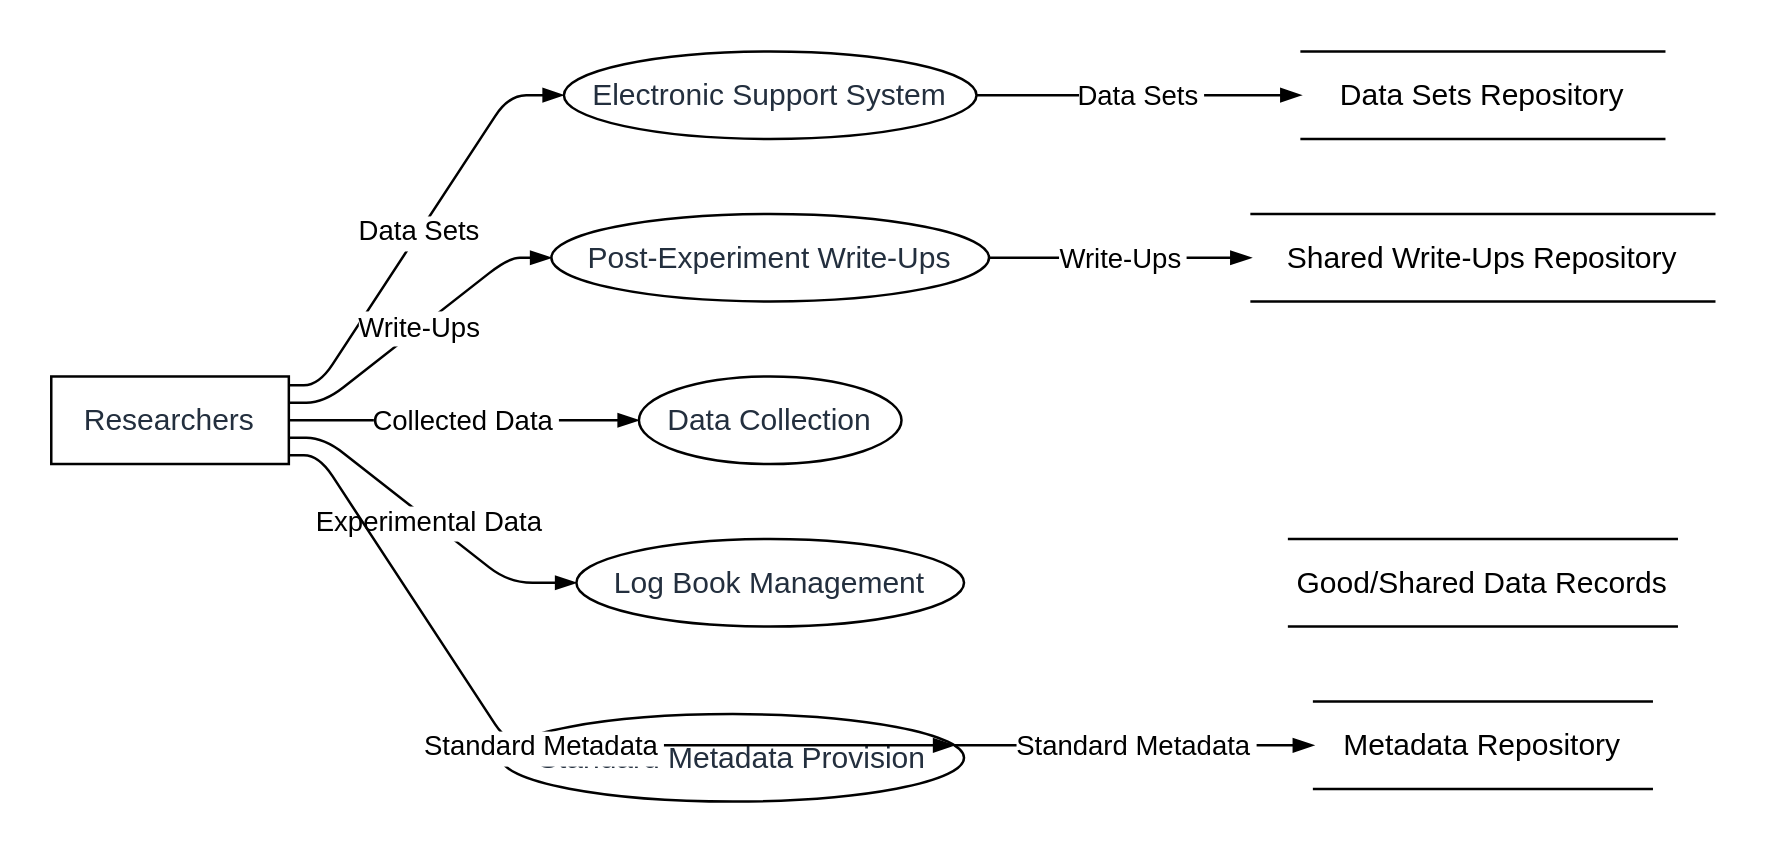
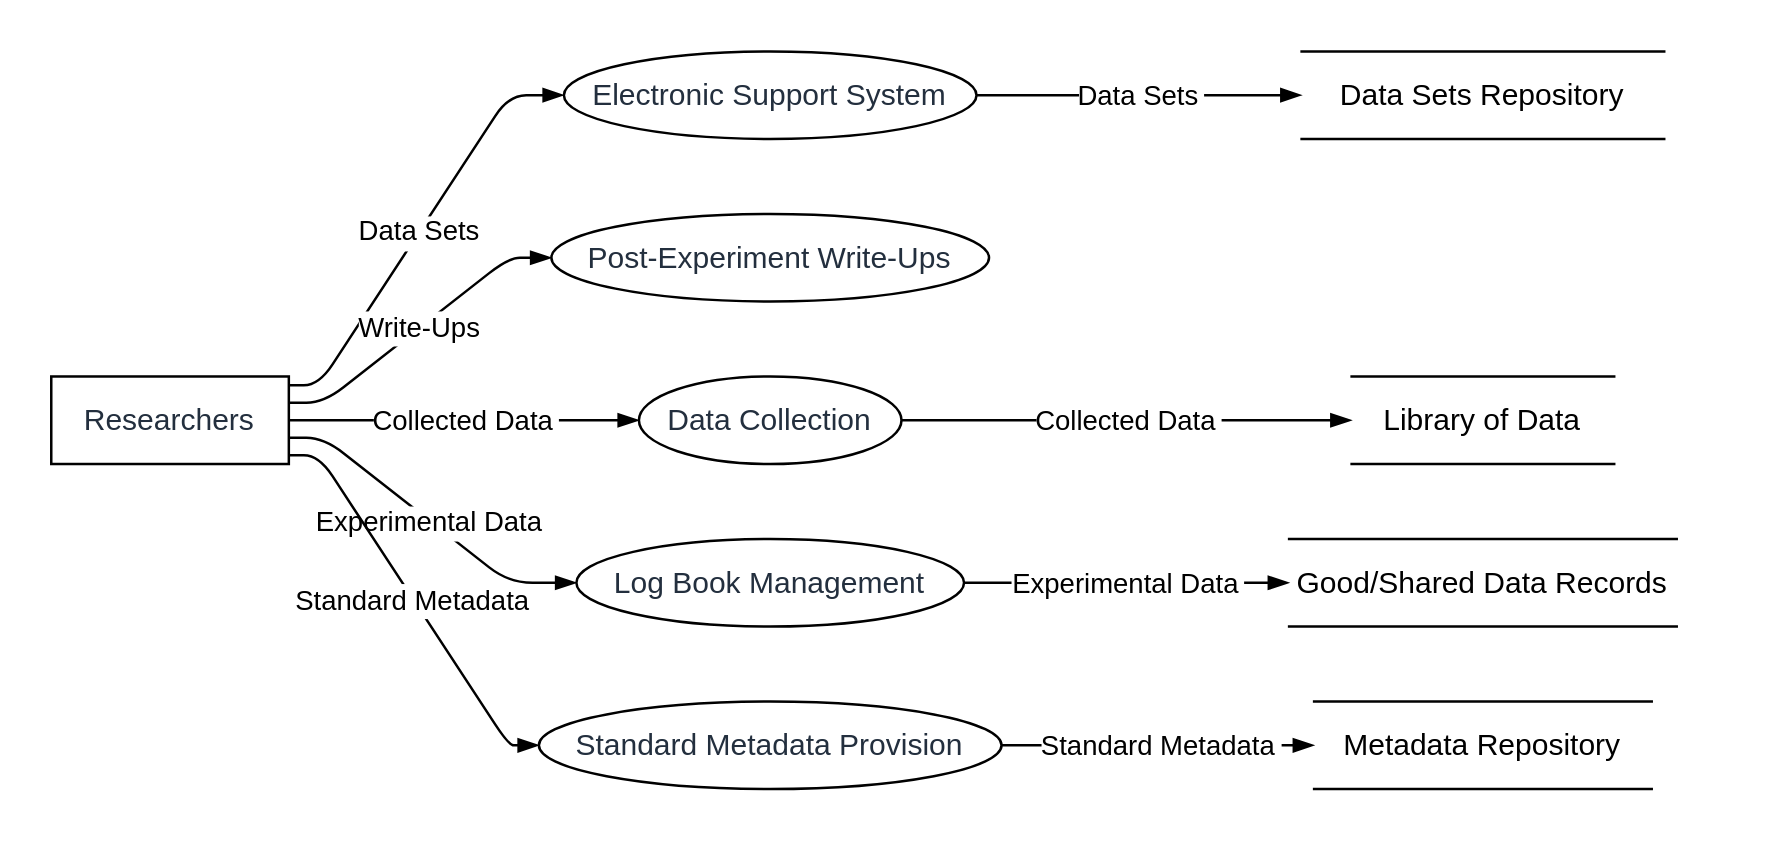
- <mxCell id="16" value="Write-Ups" style="endArrow=blockThin;endFill=1;fontSize=11;orthogonal=1;noEdgeStyle=1;" edge="1" parent="1" source="5" target="6"><mxGeometry relative="1" as="geometry"><Array as="points"><mxPoint x="412" y="102.5" /><mxPoint x="488" y="102.5" /></Array></mxGeometry></mxCell>
- <mxCell id="6" value="Shared Write-Ups Repository" style="html=1;dashed=0;whiteSpace=wrap;shape=partialRectangle;right=0;left=0;" vertex="1" parent="1"><mxGeometry x="500" y="85" width="185" height="35" as="geometry" /></mxCell>
+ <mxCell id="18" value="Collected Data" style="endArrow=blockThin;endFill=1;fontSize=11;orthogonal=1;noEdgeStyle=1;" edge="1" parent="1" source="7" target="8"><mxGeometry relative="1" as="geometry"><Array as="points"><mxPoint x="412" y="167.5" /><mxPoint x="488" y="167.5" /></Array></mxGeometry></mxCell>
+ <mxCell id="8" value="Library of Data" style="html=1;dashed=0;whiteSpace=wrap;shape=partialRectangle;right=0;left=0;" vertex="1" parent="1"><mxGeometry x="540" y="150" width="105" height="35" as="geometry" /></mxCell>
+ <mxCell id="20" value="Experimental Data" style="endArrow=blockThin;endFill=1;fontSize=11;orthogonal=1;noEdgeStyle=1;" edge="1" parent="1" source="9" target="10"><mxGeometry relative="1" as="geometry"><Array as="points"><mxPoint x="412" y="232.5" /><mxPoint x="488" y="232.5" /></Array></mxGeometry></mxCell>
- <mxCell id="11" value="Standard Metadata Provision" style="shape=ellipse;perimeter=ellipsePerimeter;whiteSpace=wrap;html=1;fillColor=#ffffff;strokeColor=#000000;align=center;verticalAlign=middle;fontColor=#232F3E;" vertex="1" parent="1"><mxGeometry x="200" y="285" width="185" height="35" as="geometry" /></mxCell>
+ <mxCell id="11" value="Standard Metadata Provision" style="shape=ellipse;perimeter=ellipsePerimeter;whiteSpace=wrap;html=1;fillColor=#ffffff;strokeColor=#000000;align=center;verticalAlign=middle;fontColor=#232F3E;" vertex="1" parent="1"><mxGeometry x="215" y="280" width="185" height="35" as="geometry" /></mxCell>
